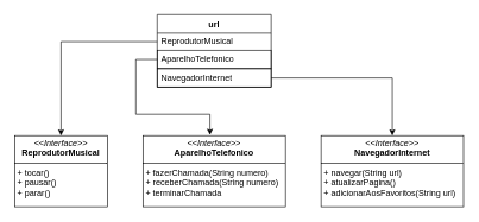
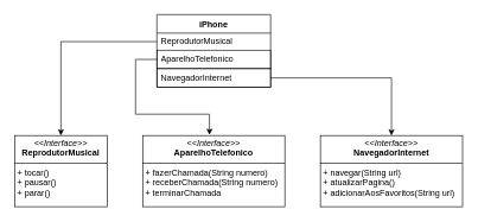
- <mxCell id="2" value="url" style="swimlane;fontStyle=1;align=center;verticalAlign=top;childLayout=stackLayout;horizontal=1;startSize=26;horizontalStack=0;resizeParent=1;resizeParentMax=0;resizeLast=0;collapsible=1;marginBottom=0;whiteSpace=wrap;html=1;" vertex="1" parent="1"><mxGeometry x="220" y="20" width="160" height="102" as="geometry" /></mxCell>
+ <mxCell id="2" value="iPhone" style="swimlane;fontStyle=1;align=center;verticalAlign=top;childLayout=stackLayout;horizontal=1;startSize=26;horizontalStack=0;resizeParent=1;resizeParentMax=0;resizeLast=0;collapsible=1;marginBottom=0;whiteSpace=wrap;html=1;" vertex="1" parent="1"><mxGeometry x="220" y="20" width="160" height="102" as="geometry" /></mxCell>
